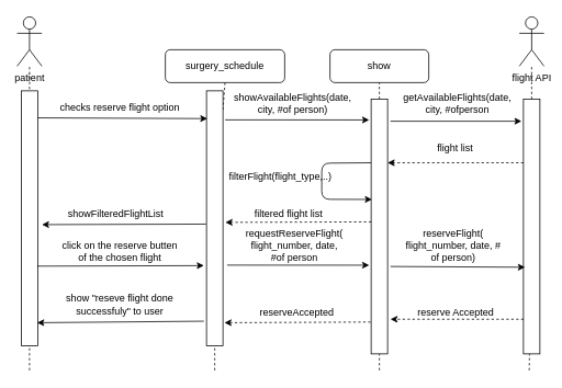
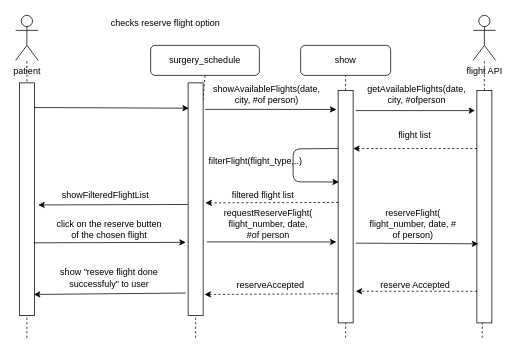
- <mxCell id="18" value="checks reserve flight option" style="text;html=1;strokeColor=none;fillColor=none;align=center;verticalAlign=middle;whiteSpace=wrap;rounded=0;" vertex="1" parent="1"><mxGeometry x="70" y="120" width="150" height="20" as="geometry" /></mxCell>
+ <mxCell id="18" value="checks reserve flight option" style="text;html=1;strokeColor=none;fillColor=none;align=center;verticalAlign=middle;whiteSpace=wrap;rounded=0;" vertex="1" parent="1"><mxGeometry x="145" y="20" width="150" height="20" as="geometry" /></mxCell>
